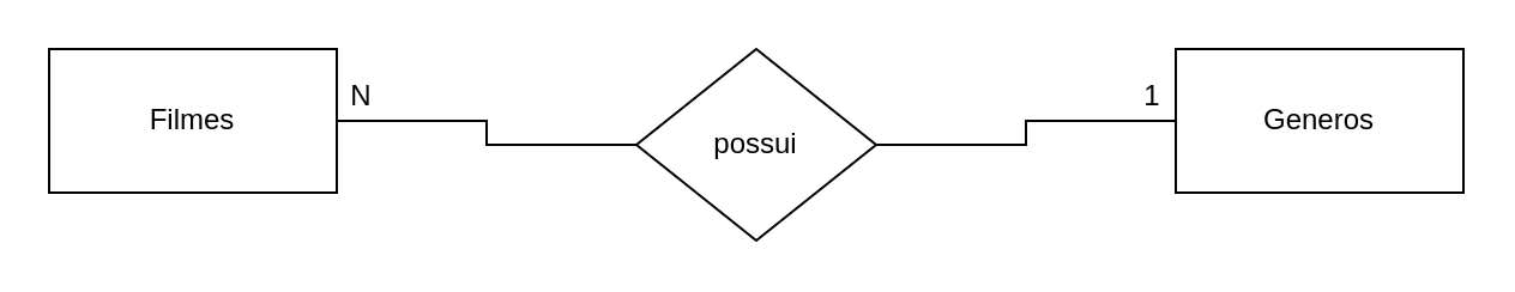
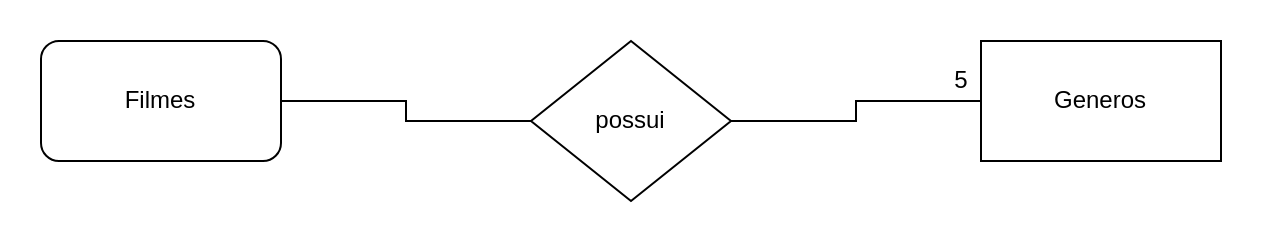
- <mxCell id="8" value="N" style="text;html=1;align=center;verticalAlign=middle;resizable=0;points=[];autosize=1;" parent="1" vertex="1"><mxGeometry x="140" y="30" width="20" height="20" as="geometry" /></mxCell>
- <mxCell id="7" value="1" style="text;html=1;align=center;verticalAlign=middle;resizable=0;points=[];autosize=1;" parent="1" vertex="1"><mxGeometry x="470" y="30" width="20" height="20" as="geometry" /></mxCell>
+ <mxCell id="7" value="5" style="text;html=1;align=center;verticalAlign=middle;resizable=0;points=[];autosize=1;" parent="1" vertex="1"><mxGeometry x="470" y="30" width="20" height="20" as="geometry" /></mxCell>
- <mxCell id="3" value="Filmes" style="rounded=0;whiteSpace=wrap;html=1;" parent="1" vertex="1"><mxGeometry x="20" y="20" width="120" height="60" as="geometry" /></mxCell>
+ <mxCell id="3" value="Filmes" style="whiteSpace=wrap;html=1;rounded=1;" parent="1" vertex="1"><mxGeometry x="20" y="20" width="120" height="60" as="geometry" /></mxCell>
